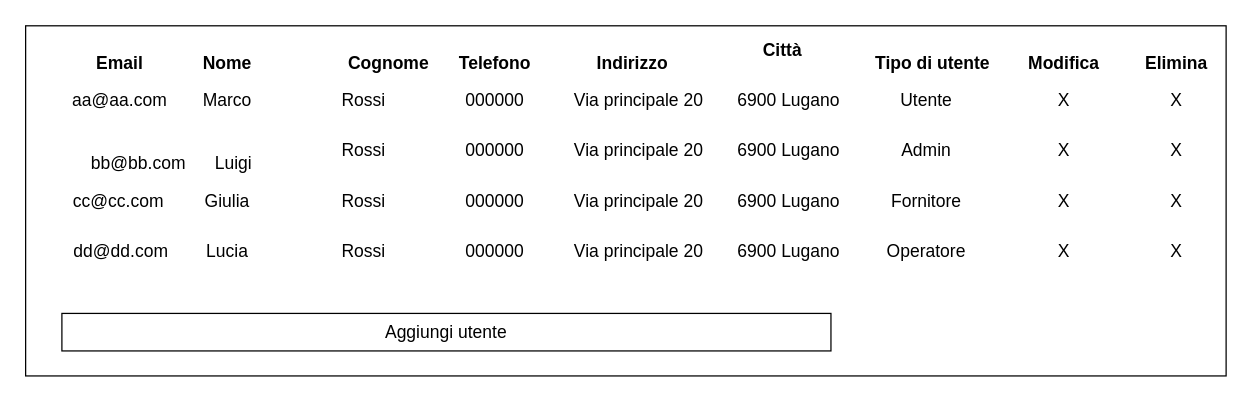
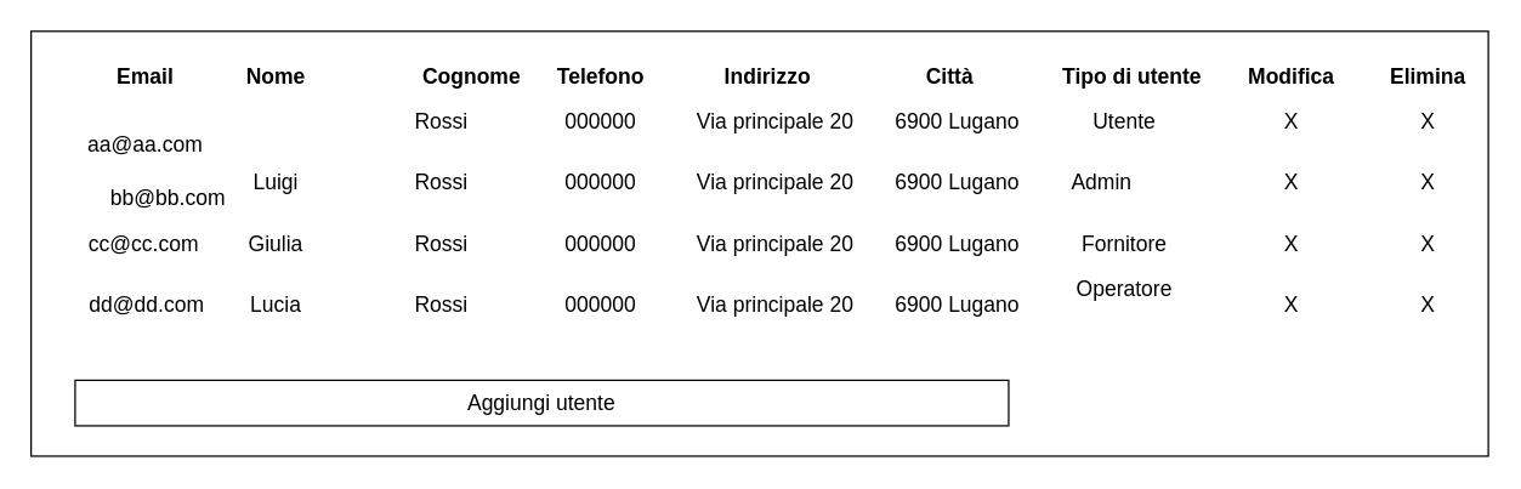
- <mxCell id="41" value="Città" style="text;html=1;align=center;verticalAlign=middle;resizable=0;points=[];autosize=1;fontSize=14;fontStyle=1" vertex="1" parent="1"><mxGeometry x="600" y="30" width="50" height="20" as="geometry" /></mxCell>
+ <mxCell id="41" value="Città" style="text;html=1;align=center;verticalAlign=middle;resizable=0;points=[];autosize=1;fontSize=14;fontStyle=1" vertex="1" parent="1"><mxGeometry x="600" y="40" width="50" height="20" as="geometry" /></mxCell>
- <mxCell id="11" value="aa@aa.com" style="text;html=1;align=center;verticalAlign=middle;resizable=0;points=[];autosize=1;fontSize=14;" parent="1" vertex="1"><mxGeometry x="50" y="70" width="90" height="20" as="geometry" /></mxCell>
+ <mxCell id="11" value="aa@aa.com" style="text;html=1;align=center;verticalAlign=middle;resizable=0;points=[];autosize=1;fontSize=14;" parent="1" vertex="1"><mxGeometry x="50" y="85" width="90" height="20" as="geometry" /></mxCell>
- <mxCell id="9" value="Marco" style="text;html=1;align=center;verticalAlign=middle;resizable=0;points=[];autosize=1;fontSize=14;" parent="1" vertex="1"><mxGeometry x="156" y="70" width="50" height="20" as="geometry" /></mxCell>
- <mxCell id="18" value="Admin" style="text;html=1;align=center;verticalAlign=middle;resizable=0;points=[];autosize=1;fontSize=14;" parent="1" vertex="1"><mxGeometry x="710" y="110" width="60" height="20" as="geometry" /></mxCell>
+ <mxCell id="18" value="Admin" style="text;html=1;align=center;verticalAlign=middle;resizable=0;points=[];autosize=1;fontSize=14;" parent="1" vertex="1"><mxGeometry x="695" y="110" width="60" height="20" as="geometry" /></mxCell>
- <mxCell id="15" value="Luigi" style="text;html=1;align=center;verticalAlign=middle;resizable=0;points=[];autosize=1;fontSize=14;" parent="1" vertex="1"><mxGeometry x="166" y="120" width="40" height="20" as="geometry" /></mxCell>
+ <mxCell id="15" value="Luigi" style="text;html=1;align=center;verticalAlign=middle;resizable=0;points=[];autosize=1;fontSize=14;" parent="1" vertex="1"><mxGeometry x="161" y="110" width="40" height="20" as="geometry" /></mxCell>
- <mxCell id="30" value="Operatore" style="text;html=1;align=center;verticalAlign=middle;resizable=0;points=[];autosize=1;fontSize=14;" parent="1" vertex="1"><mxGeometry x="700" y="190" width="80" height="20" as="geometry" /></mxCell>
+ <mxCell id="30" value="Operatore" style="text;html=1;align=center;verticalAlign=middle;resizable=0;points=[];autosize=1;fontSize=14;" parent="1" vertex="1"><mxGeometry x="700" y="180" width="80" height="20" as="geometry" /></mxCell>
